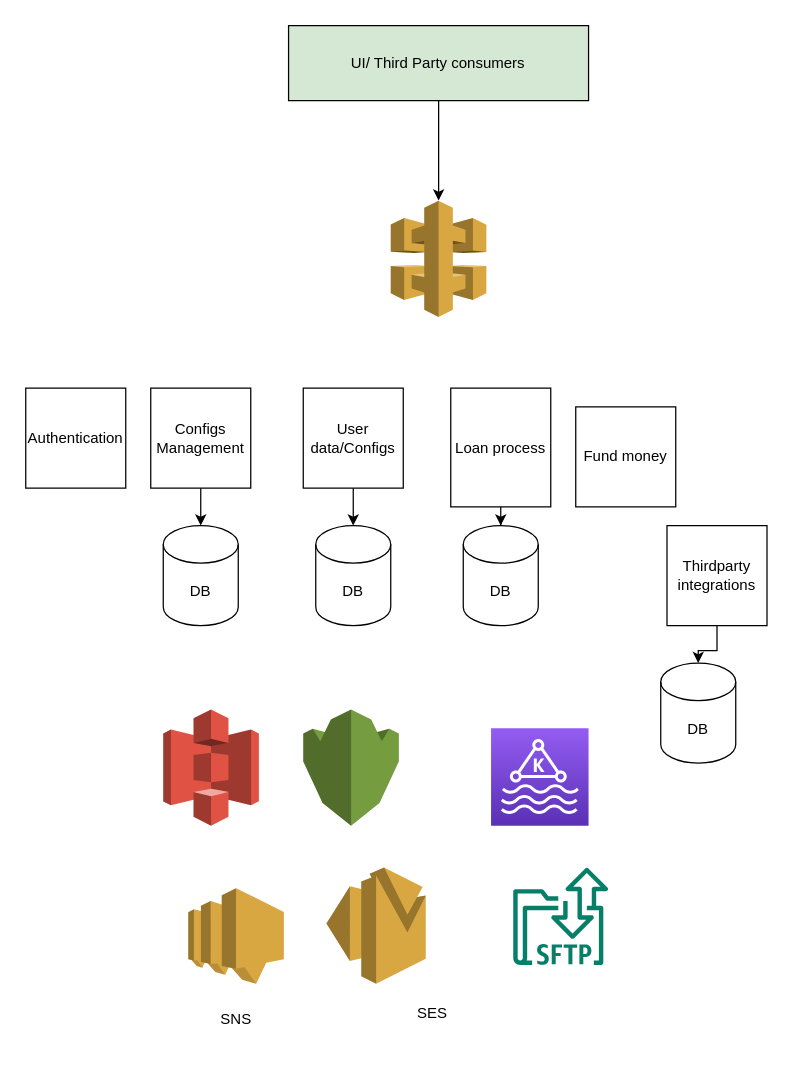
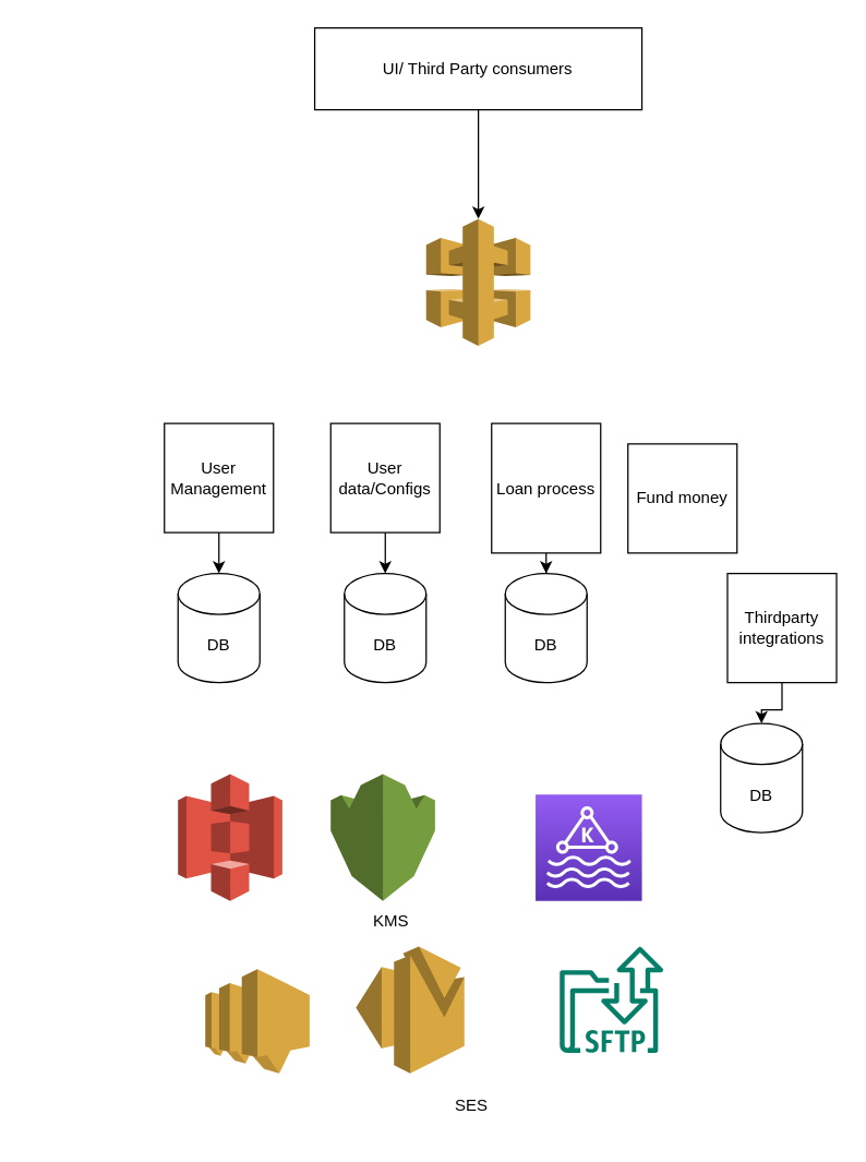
- <mxCell id="3" value="UI/ Third Party consumers" style="rounded=0;whiteSpace=wrap;html=1;fillColor=#d5e8d4;" vertex="1" parent="1"><mxGeometry x="230.25" y="20" width="240" height="60" as="geometry" /></mxCell>
+ <mxCell id="3" value="UI/ Third Party consumers" style="rounded=0;whiteSpace=wrap;html=1;" vertex="1" parent="1"><mxGeometry x="230.25" y="20" width="240" height="60" as="geometry" /></mxCell>
- <mxCell id="5" value="Authentication" style="whiteSpace=wrap;html=1;aspect=fixed;" vertex="1" parent="1"><mxGeometry x="20" y="310" width="80" height="80" as="geometry" /></mxCell>
- <mxCell id="7" value="Configs Management" style="whiteSpace=wrap;html=1;aspect=fixed;" vertex="1" parent="1"><mxGeometry x="120" y="310" width="80" height="80" as="geometry" /></mxCell>
+ <mxCell id="7" value="User Management" style="whiteSpace=wrap;html=1;aspect=fixed;" vertex="1" parent="1"><mxGeometry x="120" y="310" width="80" height="80" as="geometry" /></mxCell>
+ <mxCell id="21" value="KMS" style="text;html=1;align=center;verticalAlign=middle;resizable=0;points=[];autosize=1;strokeColor=none;fillColor=none;" vertex="1" parent="1"><mxGeometry x="260.5" y="660" width="50" height="30" as="geometry" /></mxCell>
- <mxCell id="23" value="SNS" style="text;html=1;align=center;verticalAlign=middle;resizable=0;points=[];autosize=1;strokeColor=none;fillColor=none;" vertex="1" parent="1"><mxGeometry x="163.25" y="800" width="50" height="30" as="geometry" /></mxCell>
